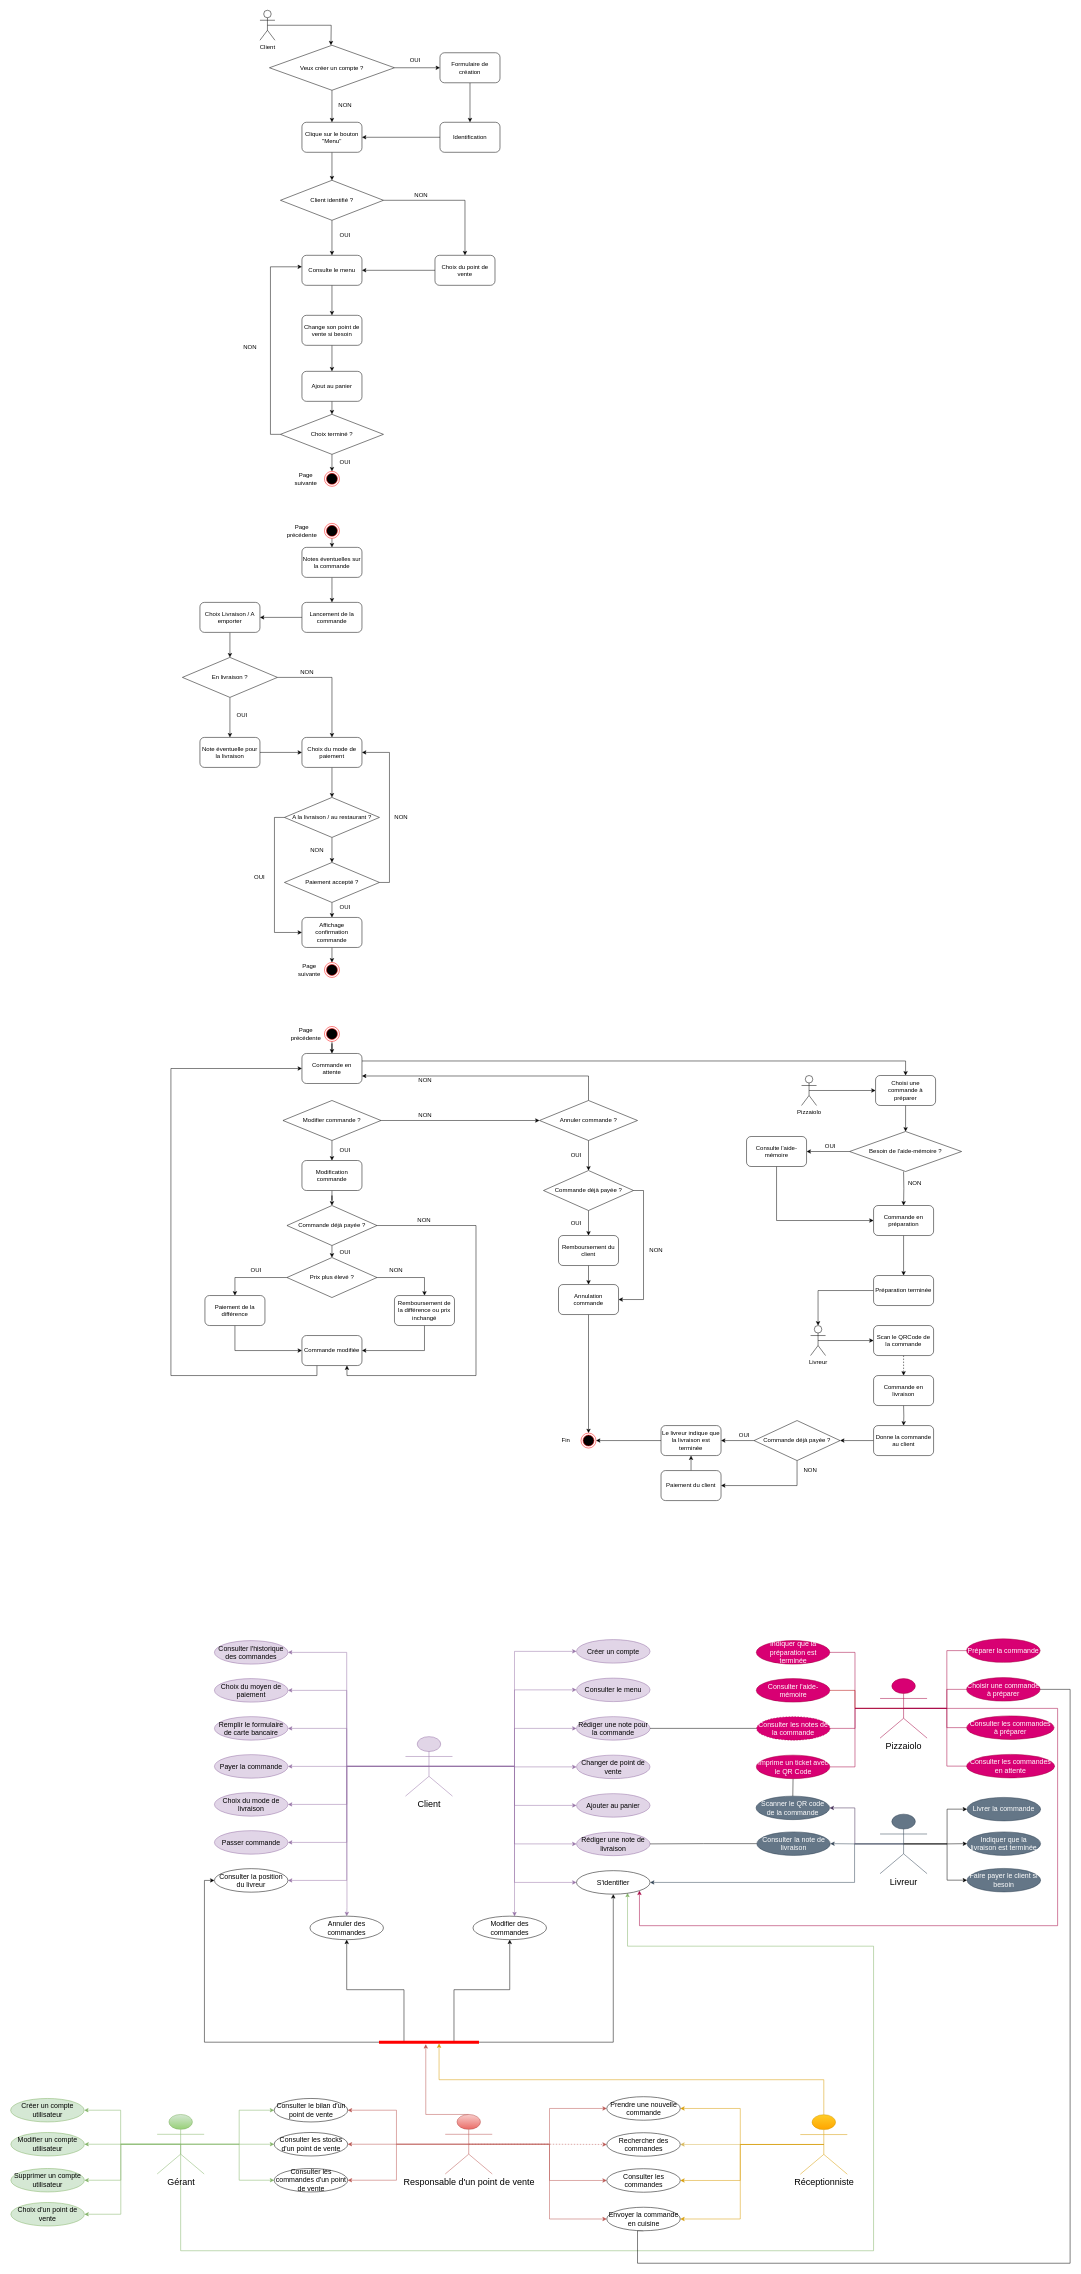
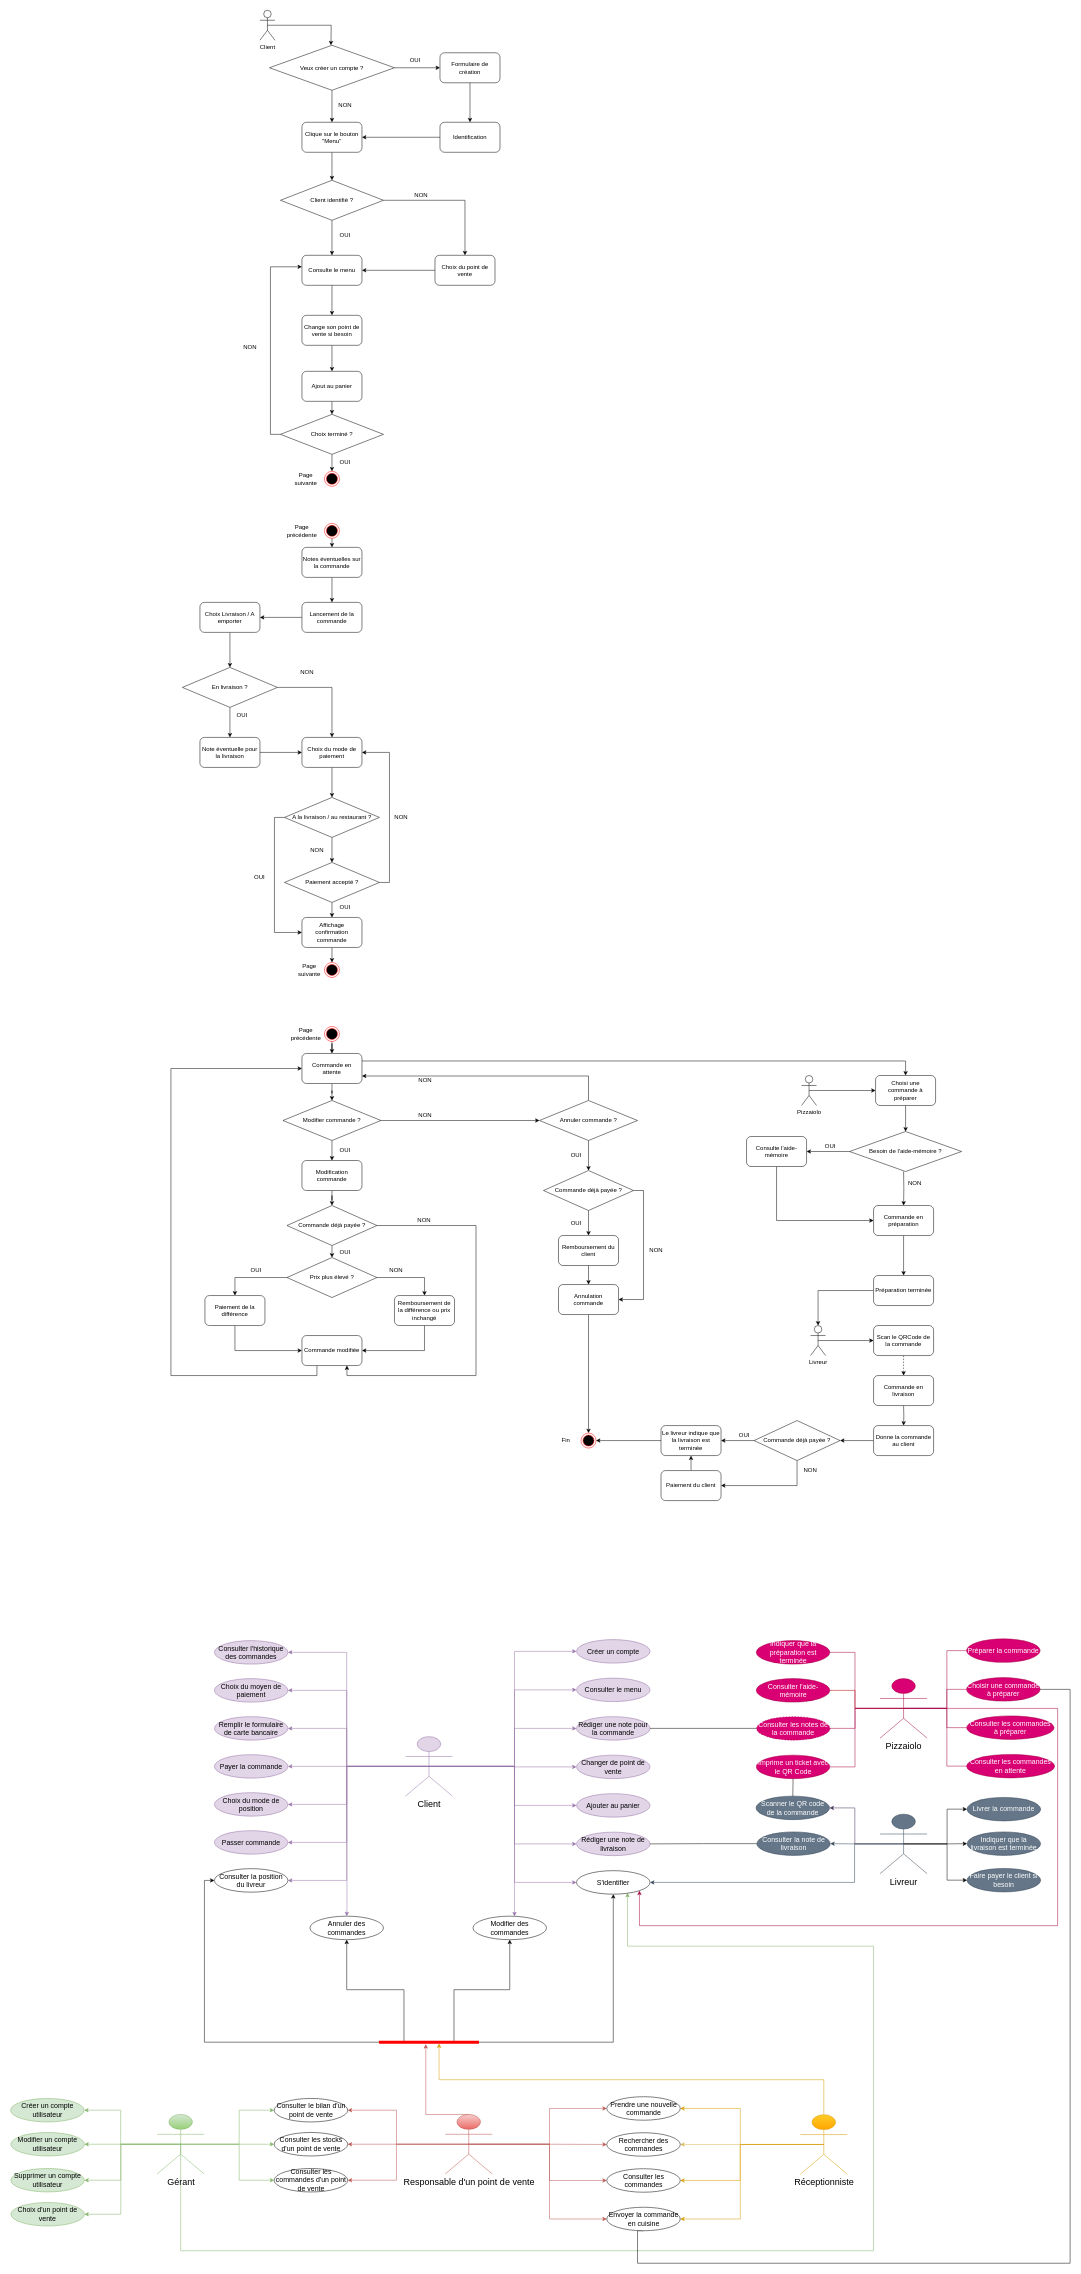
- <mxCell id="70" value="En livraison ?" style="rhombus;whiteSpace=wrap;html=1;" parent="1" vertex="1"><mxGeometry x="364" y="1314" width="190" height="80" as="geometry" /></mxCell>
+ <mxCell id="70" value="En livraison ?" style="rhombus;whiteSpace=wrap;html=1;" parent="1" vertex="1"><mxGeometry x="364" y="1334" width="190" height="80" as="geometry" /></mxCell>
+ <mxCell id="78" style="edgeStyle=orthogonalEdgeStyle;rounded=0;orthogonalLoop=1;jettySize=auto;html=1;exitX=0.5;exitY=1;exitDx=0;exitDy=0;" parent="1" source="80" target="117" edge="1"><mxGeometry relative="1" as="geometry" /></mxCell>
- <mxCell id="176" value="Choix du mode de livraison" style="ellipse;whiteSpace=wrap;html=1;fillColor=#e1d5e7;strokeColor=#9673a6;fontSize=14;" parent="1" vertex="1"><mxGeometry x="428" y="3584" width="147" height="47" as="geometry" /></mxCell>
+ <mxCell id="176" value="Choix du mode de position" style="ellipse;whiteSpace=wrap;html=1;fillColor=#e1d5e7;strokeColor=#9673a6;fontSize=14;" parent="1" vertex="1"><mxGeometry x="428" y="3584" width="147" height="47" as="geometry" /></mxCell>
- <mxCell id="205" style="edgeStyle=orthogonalEdgeStyle;rounded=0;orthogonalLoop=1;jettySize=auto;html=1;exitX=0.5;exitY=0.5;exitDx=0;exitDy=0;exitPerimeter=0;entryX=0;entryY=0.5;entryDx=0;entryDy=0;fontColor=#000000;fillColor=#f8cecc;gradientColor=#ea6b66;strokeColor=#b85450;dashed=1;" parent="1" source="212" target="200" edge="1"><mxGeometry relative="1" as="geometry" /></mxCell>
+ <mxCell id="205" style="edgeStyle=orthogonalEdgeStyle;rounded=0;orthogonalLoop=1;jettySize=auto;html=1;exitX=0.5;exitY=0.5;exitDx=0;exitDy=0;exitPerimeter=0;entryX=0;entryY=0.5;entryDx=0;entryDy=0;fontColor=#000000;fillColor=#f8cecc;gradientColor=#ea6b66;strokeColor=#b85450;" parent="1" source="212" target="200" edge="1"><mxGeometry relative="1" as="geometry" /></mxCell>
